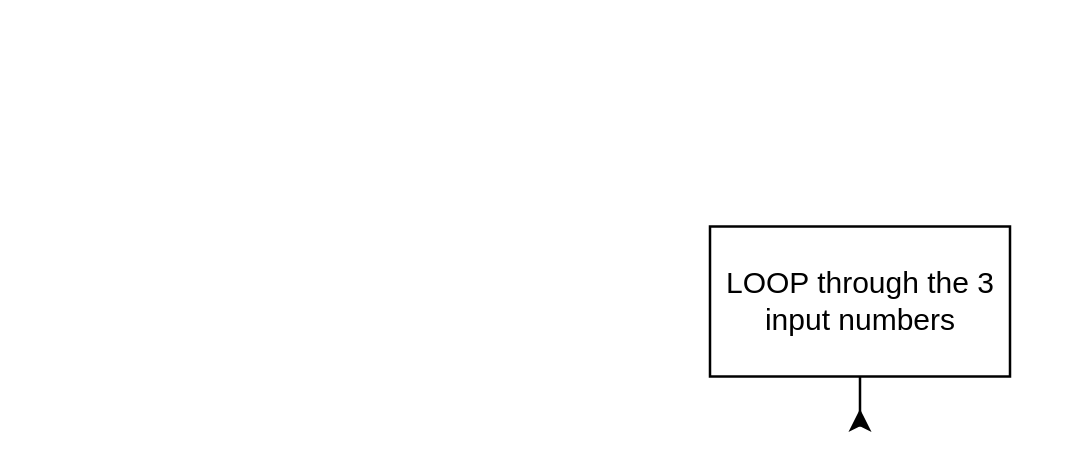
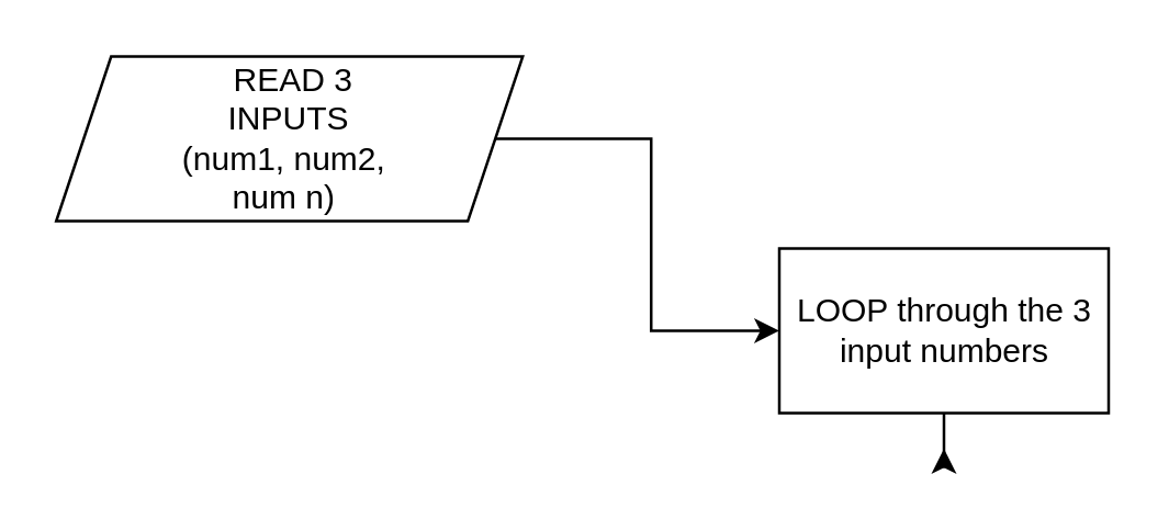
+ <mxCell id="3" value="&amp;nbsp;READ 3&lt;br&gt;INPUTS&lt;br&gt;(num1, num2,&amp;nbsp;&lt;br&gt;num n)&lt;span style=&quot;white-space: pre;&quot;&gt; &lt;/span&gt;" style="shape=parallelogram;perimeter=parallelogramPerimeter;whiteSpace=wrap;html=1;fixedSize=1;fontFamily=Helvetica;" parent="1" vertex="1"><mxGeometry x="20" y="20" width="170" height="60" as="geometry" /></mxCell>
+ <mxCell id="2" style="edgeStyle=orthogonalEdgeStyle;rounded=0;orthogonalLoop=1;jettySize=auto;html=1;entryX=0;entryY=0.5;entryDx=0;entryDy=0;" parent="1" source="3" edge="1" target="5"><mxGeometry relative="1" as="geometry"><mxPoint x="252" y="110" as="targetPoint" /></mxGeometry></mxCell>
